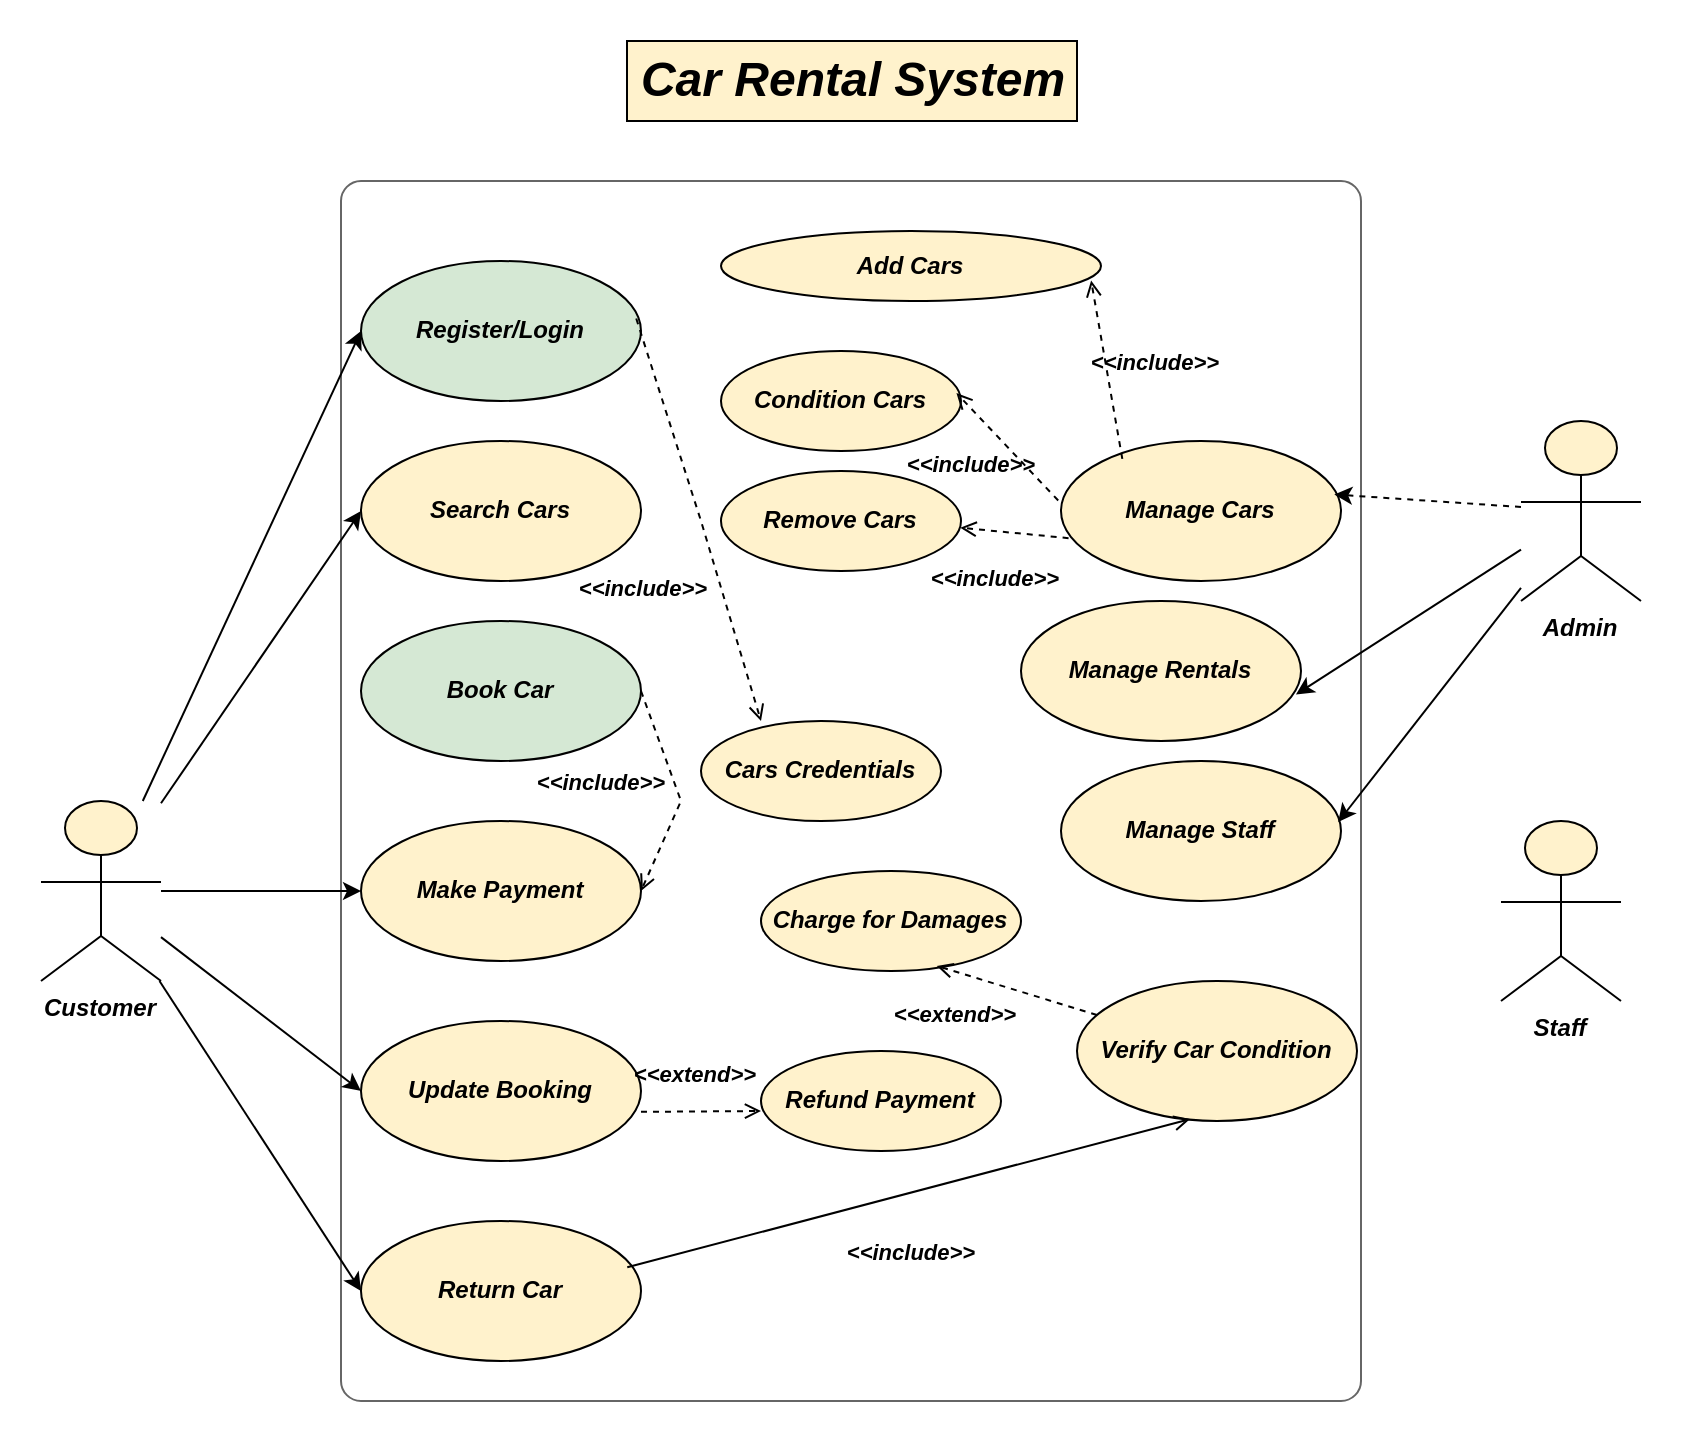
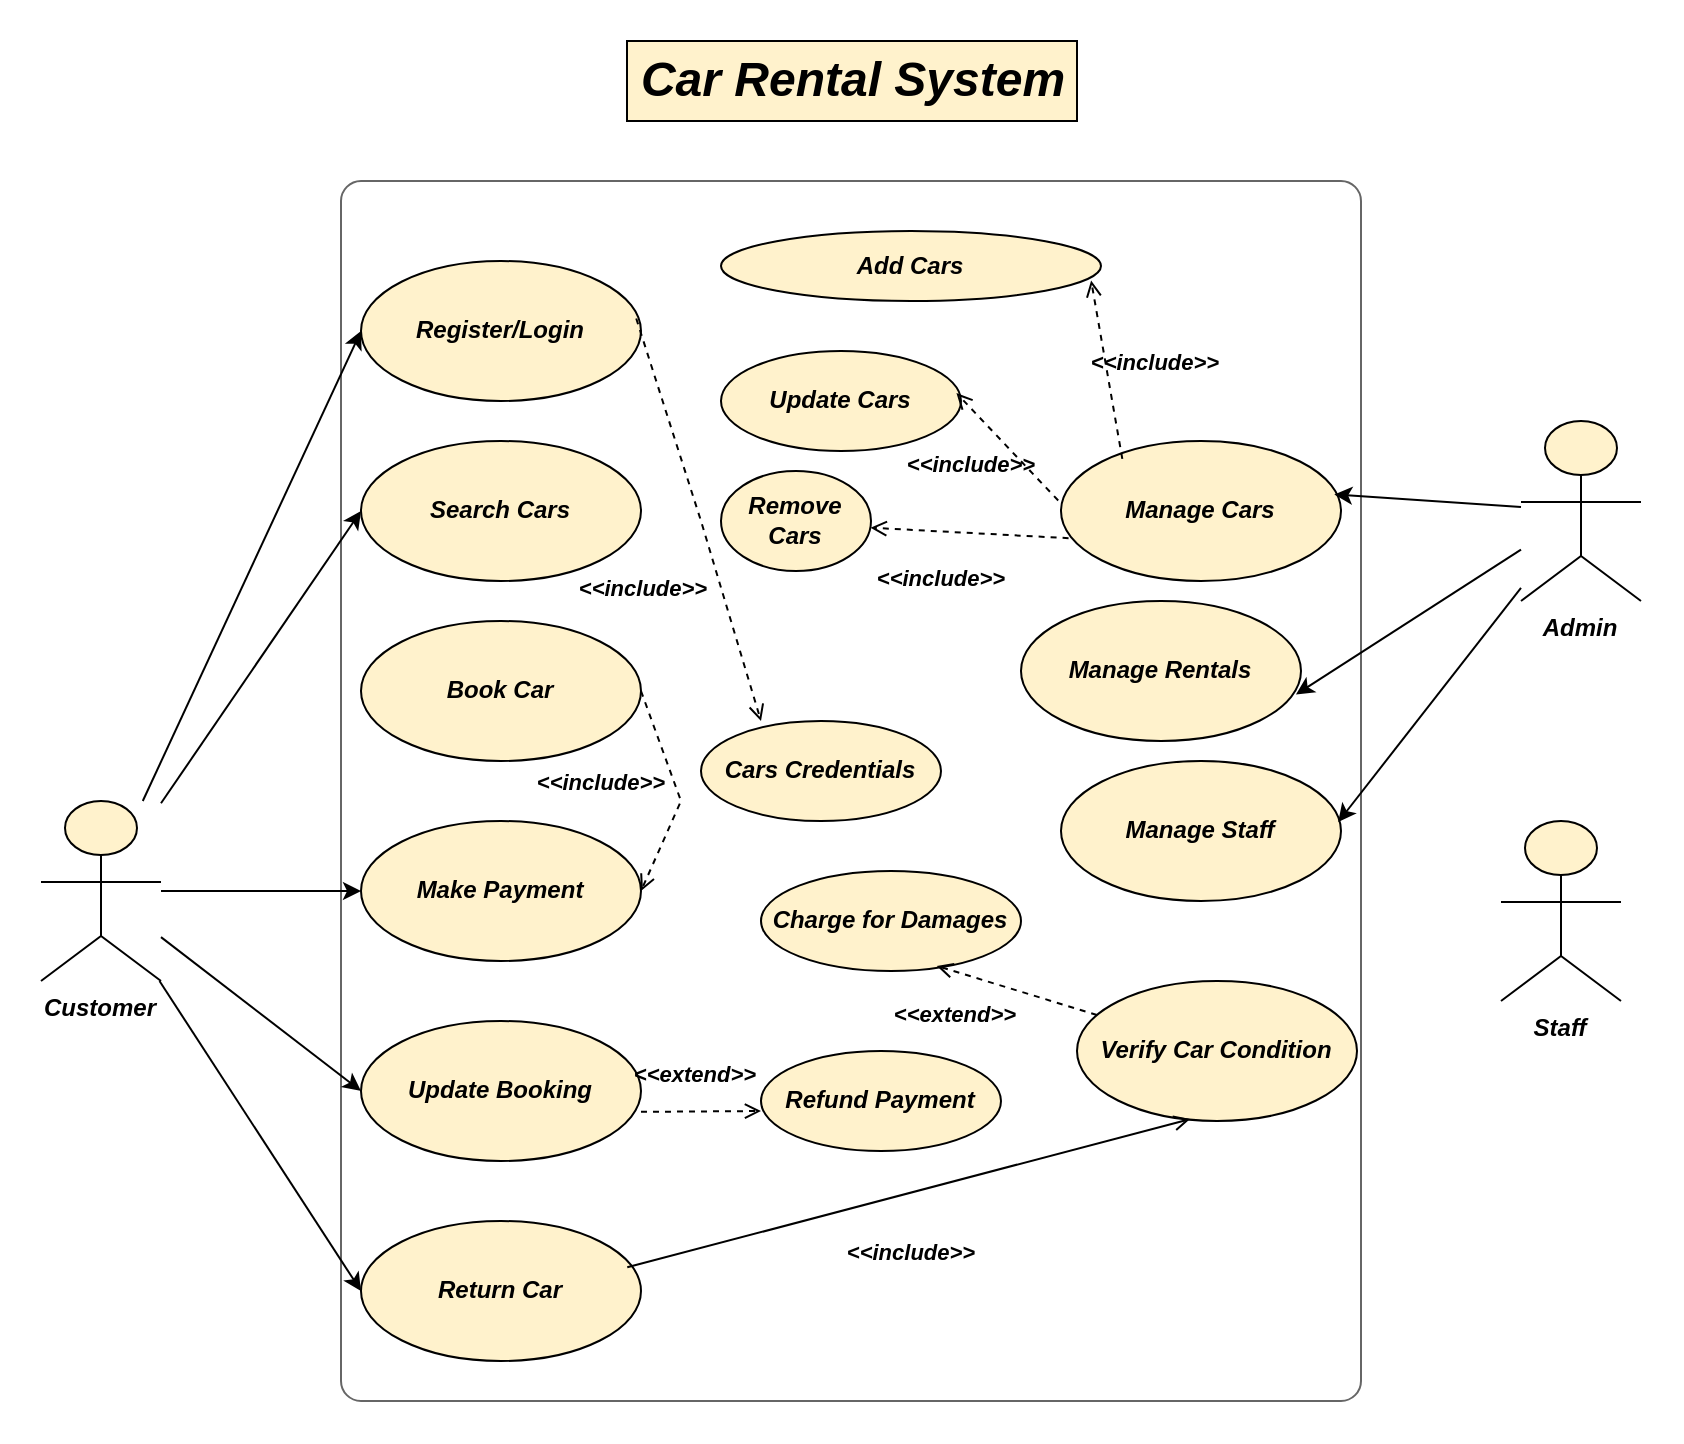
- <mxCell id="7" value="&lt;strong data-end=&quot;447&quot; data-start=&quot;429&quot;&gt;Register/Login&lt;/strong&gt;" style="ellipse;whiteSpace=wrap;html=1;fillColor=#d5e8d4;strokeColor=#000000;fontStyle=3;" parent="1" vertex="1"><mxGeometry x="180" y="130" width="140" height="70" as="geometry" /></mxCell>
+ <mxCell id="7" value="&lt;strong data-end=&quot;447&quot; data-start=&quot;429&quot;&gt;Register/Login&lt;/strong&gt;" style="ellipse;whiteSpace=wrap;html=1;fillColor=#fff2cc;strokeColor=#000000;fontStyle=3" parent="1" vertex="1"><mxGeometry x="180" y="130" width="140" height="70" as="geometry" /></mxCell>
- <mxCell id="32" value="Condition Cars" style="ellipse;whiteSpace=wrap;html=1;fillColor=#fff2cc;strokeColor=#000000;fontStyle=3" parent="1" vertex="1"><mxGeometry x="360" y="175" width="120" height="50" as="geometry" /></mxCell>
+ <mxCell id="32" value="Update Cars" style="ellipse;whiteSpace=wrap;html=1;fillColor=#fff2cc;strokeColor=#000000;fontStyle=3" parent="1" vertex="1"><mxGeometry x="360" y="175" width="120" height="50" as="geometry" /></mxCell>
- <mxCell id="21" value="" style="endArrow=classic;html=1;rounded=0;entryX=0.976;entryY=0.382;entryDx=0;entryDy=0;entryPerimeter=0;fontStyle=3;dashed=1;" parent="1" source="5" target="18" edge="1"><mxGeometry width="50" height="50" relative="1" as="geometry"><mxPoint x="719.94" y="162.997" as="sourcePoint" /><mxPoint x="630" y="167" as="targetPoint" /></mxGeometry></mxCell>
+ <mxCell id="21" value="" style="endArrow=classic;html=1;rounded=0;entryX=0.976;entryY=0.382;entryDx=0;entryDy=0;entryPerimeter=0;fontStyle=3" parent="1" source="5" target="18" edge="1"><mxGeometry width="50" height="50" relative="1" as="geometry"><mxPoint x="719.94" y="162.997" as="sourcePoint" /><mxPoint x="630" y="167" as="targetPoint" /></mxGeometry></mxCell>
- <mxCell id="33" value="&lt;strong data-end=&quot;447&quot; data-start=&quot;429&quot;&gt;Remove Cars&lt;/strong&gt;" style="ellipse;whiteSpace=wrap;html=1;fillColor=#fff2cc;strokeColor=#000000;fontStyle=3" parent="1" vertex="1"><mxGeometry x="360" y="235" width="120" height="50" as="geometry" /></mxCell>
+ <mxCell id="33" value="&lt;strong data-end=&quot;447&quot; data-start=&quot;429&quot;&gt;Remove Cars&lt;/strong&gt;" style="ellipse;whiteSpace=wrap;html=1;fillColor=#fff2cc;strokeColor=#000000;fontStyle=3" parent="1" vertex="1"><mxGeometry x="360" y="235" width="75" height="50" as="geometry" /></mxCell>
- <mxCell id="9" value="&lt;strong data-end=&quot;447&quot; data-start=&quot;429&quot;&gt;Book Car&lt;/strong&gt;" style="ellipse;whiteSpace=wrap;html=1;fillColor=#d5e8d4;strokeColor=#000000;fontStyle=3;" parent="1" vertex="1"><mxGeometry x="180" y="310" width="140" height="70" as="geometry" /></mxCell>
+ <mxCell id="9" value="&lt;strong data-end=&quot;447&quot; data-start=&quot;429&quot;&gt;Book Car&lt;/strong&gt;" style="ellipse;whiteSpace=wrap;html=1;fillColor=#fff2cc;strokeColor=#000000;fontStyle=3" parent="1" vertex="1"><mxGeometry x="180" y="310" width="140" height="70" as="geometry" /></mxCell>
